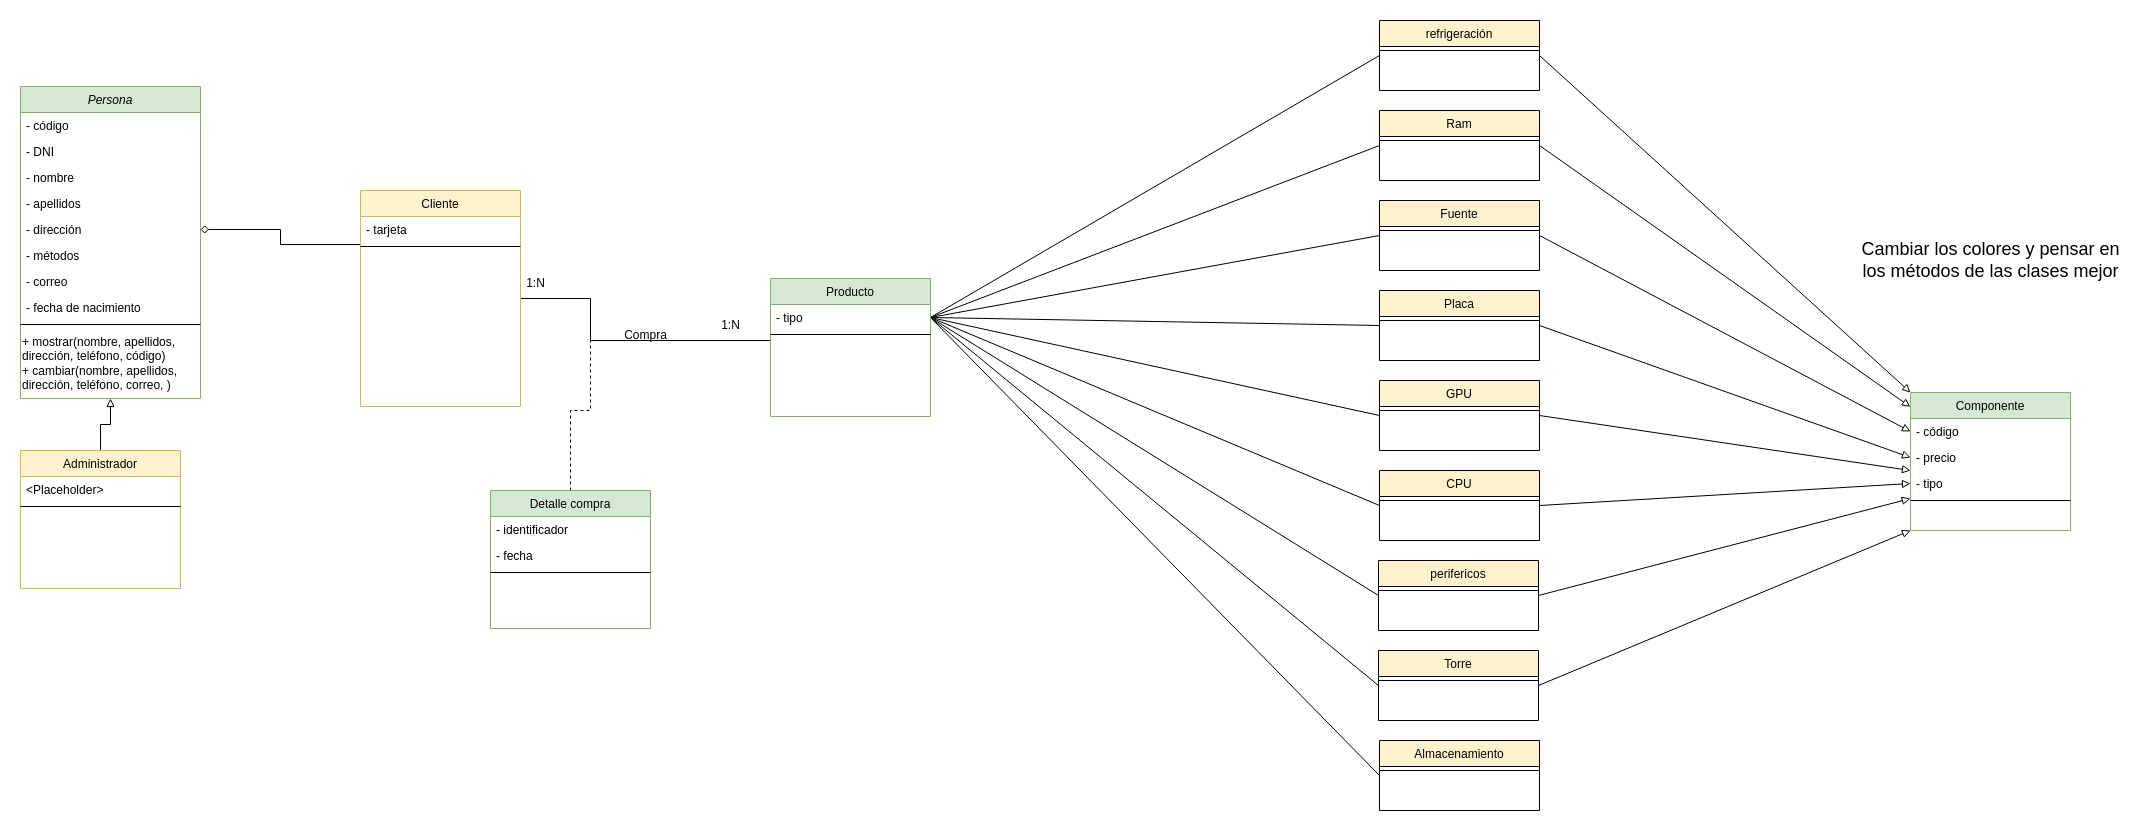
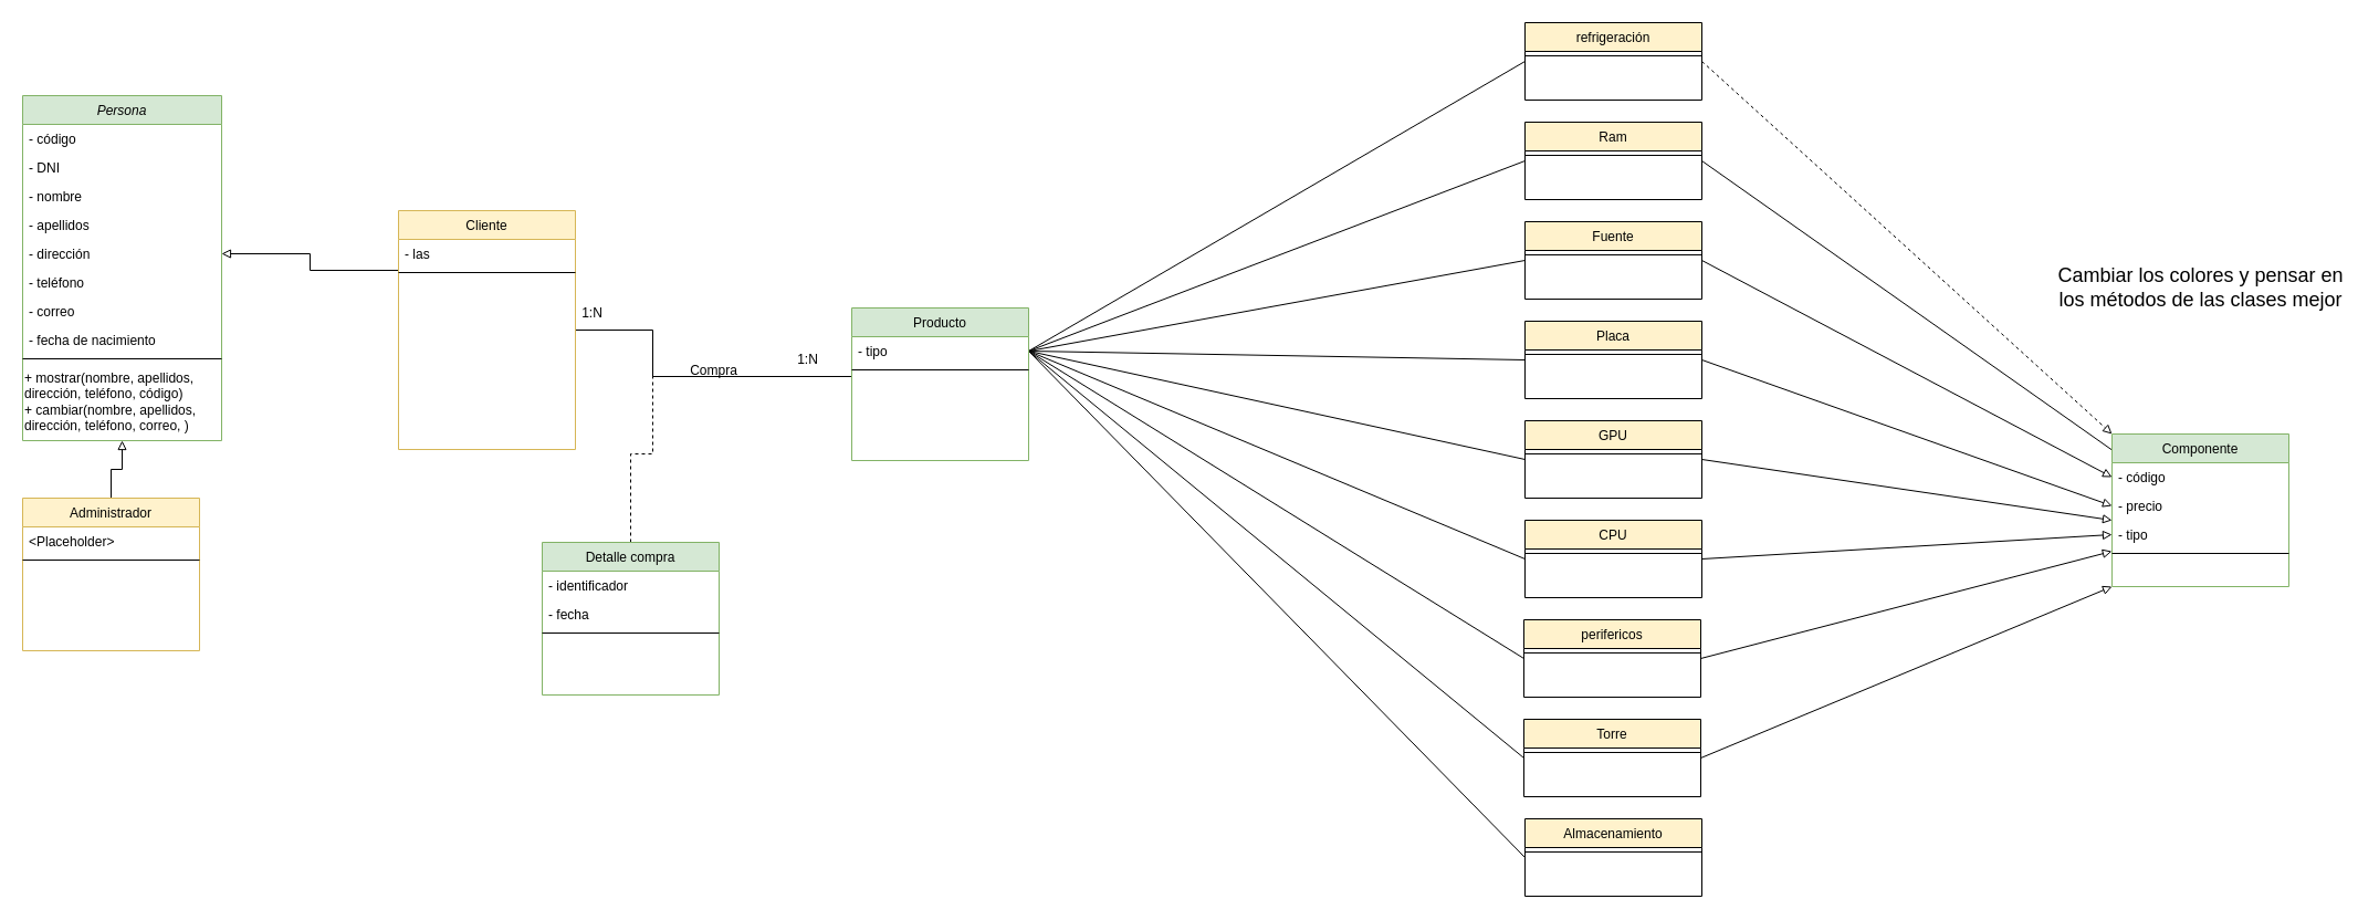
- <mxCell id="42" style="rounded=0;orthogonalLoop=1;jettySize=auto;html=1;exitX=1;exitY=0.5;exitDx=0;exitDy=0;entryX=0;entryY=0;entryDx=0;entryDy=0;endArrow=block;endFill=0;" edge="1" parent="1" source="44" target="49"><mxGeometry relative="1" as="geometry" /></mxCell>
+ <mxCell id="42" style="rounded=0;orthogonalLoop=1;jettySize=auto;html=1;exitX=1;exitY=0.5;exitDx=0;exitDy=0;entryX=0;entryY=0;entryDx=0;entryDy=0;endArrow=block;endFill=0;dashed=1;" edge="1" parent="1" source="44" target="49"><mxGeometry relative="1" as="geometry" /></mxCell>
- <mxCell id="17" style="edgeStyle=orthogonalEdgeStyle;rounded=0;orthogonalLoop=1;jettySize=auto;html=1;exitX=0;exitY=0.25;exitDx=0;exitDy=0;entryX=1;entryY=0.5;entryDx=0;entryDy=0;endArrow=diamond;endFill=0;" parent="1" source="19" target="7" edge="1"><mxGeometry relative="1" as="geometry" /></mxCell>
+ <mxCell id="17" style="edgeStyle=orthogonalEdgeStyle;rounded=0;orthogonalLoop=1;jettySize=auto;html=1;exitX=0;exitY=0.25;exitDx=0;exitDy=0;entryX=1;entryY=0.5;entryDx=0;entryDy=0;endArrow=block;endFill=0;" parent="1" source="19" target="7" edge="1"><mxGeometry relative="1" as="geometry" /></mxCell>
- <mxCell id="20" value="- tarjeta" style="text;align=left;verticalAlign=top;spacingLeft=4;spacingRight=4;overflow=hidden;rotatable=0;points=[[0,0.5],[1,0.5]];portConstraint=eastwest;" parent="19" vertex="1"><mxGeometry y="26" width="160" height="26" as="geometry" /></mxCell>
+ <mxCell id="20" value="- las" style="text;align=left;verticalAlign=top;spacingLeft=4;spacingRight=4;overflow=hidden;rotatable=0;points=[[0,0.5],[1,0.5]];portConstraint=eastwest;" parent="19" vertex="1"><mxGeometry y="26" width="160" height="26" as="geometry" /></mxCell>
- <mxCell id="8" value="- métodos" style="text;align=left;verticalAlign=top;spacingLeft=4;spacingRight=4;overflow=hidden;rotatable=0;points=[[0,0.5],[1,0.5]];portConstraint=eastwest;rounded=0;shadow=0;html=0;" parent="2" vertex="1"><mxGeometry y="156" width="180" height="26" as="geometry" /></mxCell>
+ <mxCell id="8" value="- teléfono" style="text;align=left;verticalAlign=top;spacingLeft=4;spacingRight=4;overflow=hidden;rotatable=0;points=[[0,0.5],[1,0.5]];portConstraint=eastwest;rounded=0;shadow=0;html=0;" parent="2" vertex="1"><mxGeometry y="156" width="180" height="26" as="geometry" /></mxCell>
- <mxCell id="34" style="edgeStyle=none;rounded=0;orthogonalLoop=1;jettySize=auto;html=1;exitX=1;exitY=0.5;exitDx=0;exitDy=0;entryX=-0.001;entryY=0.104;entryDx=0;entryDy=0;entryPerimeter=0;endArrow=block;endFill=0;" edge="1" parent="1" source="36" target="49"><mxGeometry relative="1" as="geometry" /></mxCell>
+ <mxCell id="34" style="edgeStyle=none;rounded=0;orthogonalLoop=1;jettySize=auto;html=1;exitX=1;exitY=0.5;exitDx=0;exitDy=0;entryX=-0.001;entryY=0.104;entryDx=0;entryDy=0;entryPerimeter=0;endArrow=none;endFill=0;" edge="1" parent="1" source="36" target="49"><mxGeometry relative="1" as="geometry" /></mxCell>
